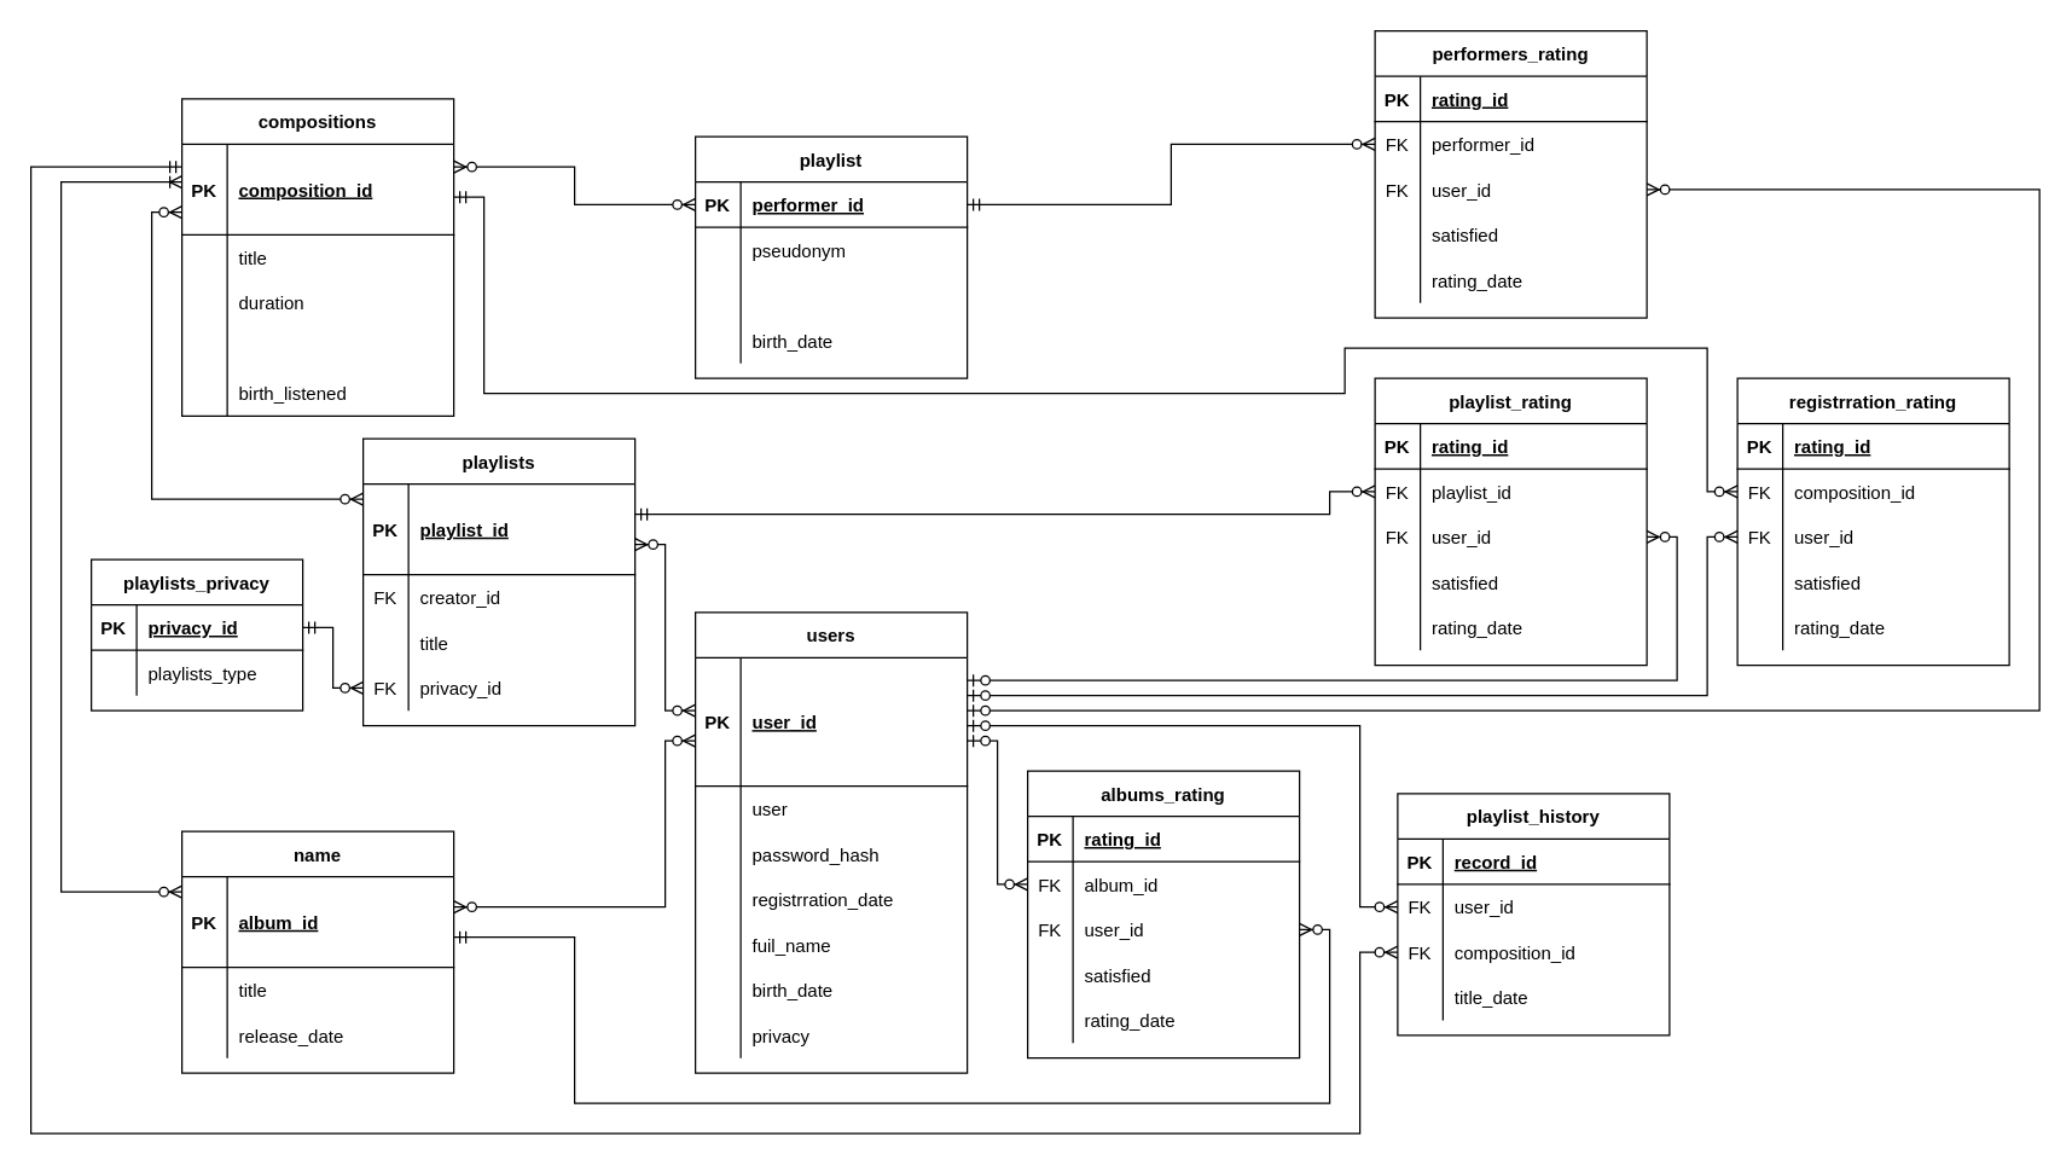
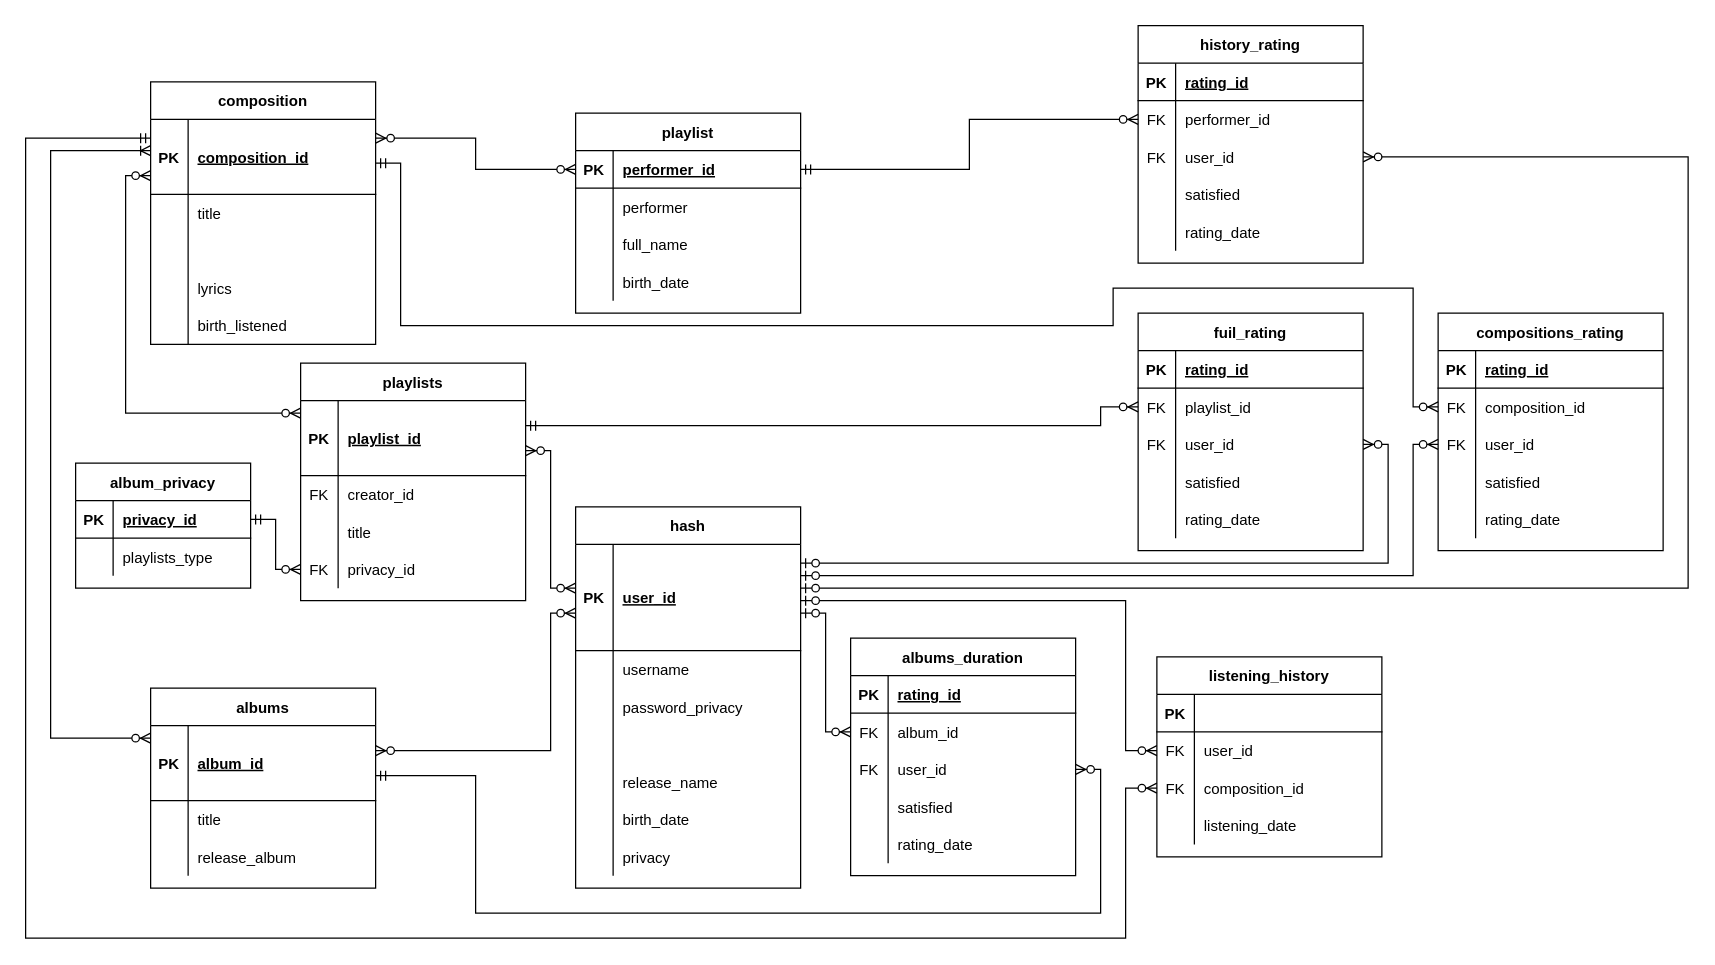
- <mxCell id="124" value="performers_rating" style="shape=table;startSize=30;container=1;collapsible=1;childLayout=tableLayout;fixedRows=1;rowLines=0;fontStyle=1;align=center;resizeLast=1;" parent="1" vertex="1"><mxGeometry x="910" y="20" width="180" height="190" as="geometry" /></mxCell>
+ <mxCell id="124" value="history_rating" style="shape=table;startSize=30;container=1;collapsible=1;childLayout=tableLayout;fixedRows=1;rowLines=0;fontStyle=1;align=center;resizeLast=1;" parent="1" vertex="1"><mxGeometry x="910" y="20" width="180" height="190" as="geometry" /></mxCell>
- <mxCell id="17" value="compositions" style="shape=table;startSize=30;container=1;collapsible=1;childLayout=tableLayout;fixedRows=1;rowLines=0;fontStyle=1;align=center;resizeLast=1;" parent="1" vertex="1"><mxGeometry x="120" y="65" width="180" height="210" as="geometry" /></mxCell>
+ <mxCell id="17" value="composition" style="shape=table;startSize=30;container=1;collapsible=1;childLayout=tableLayout;fixedRows=1;rowLines=0;fontStyle=1;align=center;resizeLast=1;" parent="1" vertex="1"><mxGeometry x="120" y="65" width="180" height="210" as="geometry" /></mxCell>
- <mxCell id="8" value="pseudonym" style="shape=partialRectangle;connectable=0;fillColor=none;top=0;left=0;bottom=0;right=0;align=left;spacingLeft=6;overflow=hidden;" parent="6" vertex="1"><mxGeometry x="30" width="150" height="30" as="geometry" /></mxCell>
+ <mxCell id="8" value="performer" style="shape=partialRectangle;connectable=0;fillColor=none;top=0;left=0;bottom=0;right=0;align=left;spacingLeft=6;overflow=hidden;" parent="6" vertex="1"><mxGeometry x="30" width="150" height="30" as="geometry" /></mxCell>
+ <mxCell id="11" value="full_name" style="shape=partialRectangle;connectable=0;fillColor=none;top=0;left=0;bottom=0;right=0;align=left;spacingLeft=6;overflow=hidden;" parent="9" vertex="1"><mxGeometry x="30" width="150" height="30" as="geometry" /></mxCell>
- <mxCell id="26" value="duration" style="shape=partialRectangle;connectable=0;fillColor=none;top=0;left=0;bottom=0;right=0;align=left;spacingLeft=6;overflow=hidden;" parent="24" vertex="1"><mxGeometry x="30" width="150" height="30" as="geometry" /></mxCell>
+ <mxCell id="29" value="lyrics" style="shape=partialRectangle;connectable=0;fillColor=none;top=0;left=0;bottom=0;right=0;align=left;spacingLeft=6;overflow=hidden;" parent="27" vertex="1"><mxGeometry x="30" width="150" height="30" as="geometry" /></mxCell>
- <mxCell id="92" value="playlist_rating" style="shape=table;startSize=30;container=1;collapsible=1;childLayout=tableLayout;fixedRows=1;rowLines=0;fontStyle=1;align=center;resizeLast=1;" parent="1" vertex="1"><mxGeometry x="910" y="250" width="180" height="190" as="geometry" /></mxCell>
+ <mxCell id="92" value="fuil_rating" style="shape=table;startSize=30;container=1;collapsible=1;childLayout=tableLayout;fixedRows=1;rowLines=0;fontStyle=1;align=center;resizeLast=1;" parent="1" vertex="1"><mxGeometry x="910" y="250" width="180" height="190" as="geometry" /></mxCell>
- <mxCell id="108" value="registrration_rating" style="shape=table;startSize=30;container=1;collapsible=1;childLayout=tableLayout;fixedRows=1;rowLines=0;fontStyle=1;align=center;resizeLast=1;" parent="1" vertex="1"><mxGeometry x="1150" y="250" width="180" height="190" as="geometry" /></mxCell>
+ <mxCell id="108" value="compositions_rating" style="shape=table;startSize=30;container=1;collapsible=1;childLayout=tableLayout;fixedRows=1;rowLines=0;fontStyle=1;align=center;resizeLast=1;" parent="1" vertex="1"><mxGeometry x="1150" y="250" width="180" height="190" as="geometry" /></mxCell>
- <mxCell id="168" value="playlists_privacy" style="shape=table;startSize=30;container=1;collapsible=1;childLayout=tableLayout;fixedRows=1;rowLines=0;fontStyle=1;align=center;resizeLast=1;" parent="1" vertex="1"><mxGeometry x="60" y="370" width="140" height="100" as="geometry" /></mxCell>
+ <mxCell id="168" value="album_privacy" style="shape=table;startSize=30;container=1;collapsible=1;childLayout=tableLayout;fixedRows=1;rowLines=0;fontStyle=1;align=center;resizeLast=1;" parent="1" vertex="1"><mxGeometry x="60" y="370" width="140" height="100" as="geometry" /></mxCell>
- <mxCell id="46" value="users" style="shape=table;startSize=30;container=1;collapsible=1;childLayout=tableLayout;fixedRows=1;rowLines=0;fontStyle=1;align=center;resizeLast=1;" parent="1" vertex="1"><mxGeometry x="460" y="405" width="180" height="305" as="geometry" /></mxCell>
+ <mxCell id="46" value="hash" style="shape=table;startSize=30;container=1;collapsible=1;childLayout=tableLayout;fixedRows=1;rowLines=0;fontStyle=1;align=center;resizeLast=1;" parent="1" vertex="1"><mxGeometry x="460" y="405" width="180" height="305" as="geometry" /></mxCell>
- <mxCell id="69" value="albums_rating" style="shape=table;startSize=30;container=1;collapsible=1;childLayout=tableLayout;fixedRows=1;rowLines=0;fontStyle=1;align=center;resizeLast=1;" parent="1" vertex="1"><mxGeometry x="680" y="510" width="180" height="190" as="geometry" /></mxCell>
+ <mxCell id="69" value="albums_duration" style="shape=table;startSize=30;container=1;collapsible=1;childLayout=tableLayout;fixedRows=1;rowLines=0;fontStyle=1;align=center;resizeLast=1;" parent="1" vertex="1"><mxGeometry x="680" y="510" width="180" height="190" as="geometry" /></mxCell>
- <mxCell id="52" value="user" style="shape=partialRectangle;connectable=0;fillColor=none;top=0;left=0;bottom=0;right=0;align=left;spacingLeft=6;overflow=hidden;" parent="50" vertex="1"><mxGeometry x="30" width="150" height="30" as="geometry" /></mxCell>
+ <mxCell id="52" value="username" style="shape=partialRectangle;connectable=0;fillColor=none;top=0;left=0;bottom=0;right=0;align=left;spacingLeft=6;overflow=hidden;" parent="50" vertex="1"><mxGeometry x="30" width="150" height="30" as="geometry" /></mxCell>
- <mxCell id="140" value="playlist_history" style="shape=table;startSize=30;container=1;collapsible=1;childLayout=tableLayout;fixedRows=1;rowLines=0;fontStyle=1;align=center;resizeLast=1;" parent="1" vertex="1"><mxGeometry x="925" y="525" width="180" height="160" as="geometry" /></mxCell>
+ <mxCell id="140" value="listening_history" style="shape=table;startSize=30;container=1;collapsible=1;childLayout=tableLayout;fixedRows=1;rowLines=0;fontStyle=1;align=center;resizeLast=1;" parent="1" vertex="1"><mxGeometry x="925" y="525" width="180" height="160" as="geometry" /></mxCell>
- <mxCell id="34" value="name" style="shape=table;startSize=30;container=1;collapsible=1;childLayout=tableLayout;fixedRows=1;rowLines=0;fontStyle=1;align=center;resizeLast=1;" parent="1" vertex="1"><mxGeometry x="120" y="550" width="180" height="160" as="geometry" /></mxCell>
+ <mxCell id="34" value="albums" style="shape=table;startSize=30;container=1;collapsible=1;childLayout=tableLayout;fixedRows=1;rowLines=0;fontStyle=1;align=center;resizeLast=1;" parent="1" vertex="1"><mxGeometry x="120" y="550" width="180" height="160" as="geometry" /></mxCell>
- <mxCell id="55" value="password_hash" style="shape=partialRectangle;connectable=0;fillColor=none;top=0;left=0;bottom=0;right=0;align=left;spacingLeft=6;overflow=hidden;" parent="53" vertex="1"><mxGeometry x="30" width="150" height="30" as="geometry" /></mxCell>
+ <mxCell id="55" value="password_privacy" style="shape=partialRectangle;connectable=0;fillColor=none;top=0;left=0;bottom=0;right=0;align=left;spacingLeft=6;overflow=hidden;" parent="53" vertex="1"><mxGeometry x="30" width="150" height="30" as="geometry" /></mxCell>
- <mxCell id="143" value="record_id" style="shape=partialRectangle;connectable=0;fillColor=none;top=0;left=0;bottom=0;right=0;align=left;spacingLeft=6;fontStyle=5;overflow=hidden;" parent="141" vertex="1"><mxGeometry x="30" width="150" height="30" as="geometry" /></mxCell>
- <mxCell id="58" value="registrration_date" style="shape=partialRectangle;connectable=0;fillColor=none;top=0;left=0;bottom=0;right=0;align=left;spacingLeft=6;overflow=hidden;" parent="56" vertex="1"><mxGeometry x="30" width="150" height="30" as="geometry" /></mxCell>
- <mxCell id="61" value="fuil_name" style="shape=partialRectangle;connectable=0;fillColor=none;top=0;left=0;bottom=0;right=0;align=left;spacingLeft=6;overflow=hidden;" parent="59" vertex="1"><mxGeometry x="30" width="150" height="30" as="geometry" /></mxCell>
+ <mxCell id="61" value="release_name" style="shape=partialRectangle;connectable=0;fillColor=none;top=0;left=0;bottom=0;right=0;align=left;spacingLeft=6;overflow=hidden;" parent="59" vertex="1"><mxGeometry x="30" width="150" height="30" as="geometry" /></mxCell>
- <mxCell id="152" value="title_date" style="shape=partialRectangle;connectable=0;fillColor=none;top=0;left=0;bottom=0;right=0;align=left;spacingLeft=6;overflow=hidden;" parent="150" vertex="1"><mxGeometry x="30" width="150" height="30" as="geometry" /></mxCell>
+ <mxCell id="152" value="listening_date" style="shape=partialRectangle;connectable=0;fillColor=none;top=0;left=0;bottom=0;right=0;align=left;spacingLeft=6;overflow=hidden;" parent="150" vertex="1"><mxGeometry x="30" width="150" height="30" as="geometry" /></mxCell>
- <mxCell id="43" value="release_date" style="shape=partialRectangle;connectable=0;fillColor=none;top=0;left=0;bottom=0;right=0;align=left;spacingLeft=6;overflow=hidden;" parent="41" vertex="1"><mxGeometry x="30" width="150" height="30" as="geometry" /></mxCell>
+ <mxCell id="43" value="release_album" style="shape=partialRectangle;connectable=0;fillColor=none;top=0;left=0;bottom=0;right=0;align=left;spacingLeft=6;overflow=hidden;" parent="41" vertex="1"><mxGeometry x="30" width="150" height="30" as="geometry" /></mxCell>
